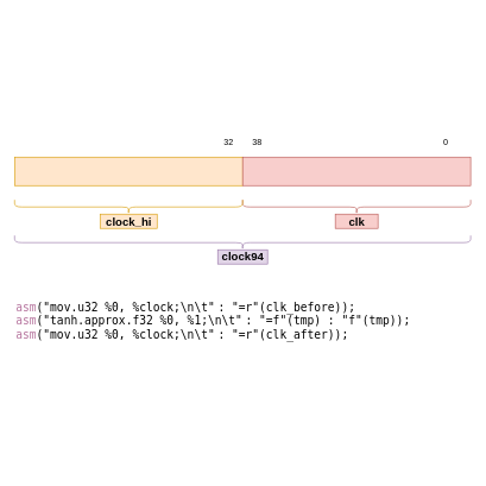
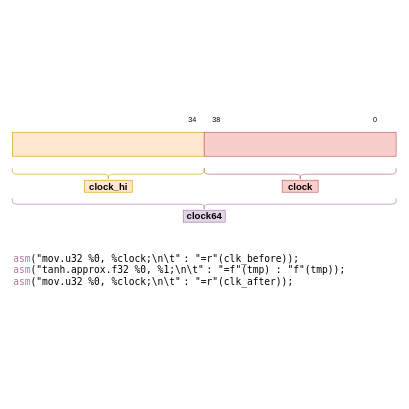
- <mxCell id="6" value="32" style="text;html=1;align=center;verticalAlign=middle;resizable=0;points=[];autosize=1;strokeColor=none;fillColor=none;" vertex="1" parent="1"><mxGeometry x="305" y="190" width="30" height="20" as="geometry" /></mxCell>
+ <mxCell id="6" value="34" style="text;html=1;align=center;verticalAlign=middle;resizable=0;points=[];autosize=1;strokeColor=none;fillColor=none;" vertex="1" parent="1"><mxGeometry x="305" y="190" width="30" height="20" as="geometry" /></mxCell>
- <mxCell id="8" value="&lt;font size=&quot;1&quot;&gt;&lt;b style=&quot;font-size: 16px&quot;&gt;clk&lt;/b&gt;&lt;/font&gt;" style="text;html=1;align=center;verticalAlign=middle;resizable=0;points=[];autosize=1;strokeColor=#b85450;fillColor=#f8cecc;" vertex="1" parent="1"><mxGeometry x="470" y="300" width="60" height="20" as="geometry" /></mxCell>
+ <mxCell id="8" value="&lt;font size=&quot;1&quot;&gt;&lt;b style=&quot;font-size: 16px&quot;&gt;clock&lt;/b&gt;&lt;/font&gt;" style="text;html=1;align=center;verticalAlign=middle;resizable=0;points=[];autosize=1;strokeColor=#b85450;fillColor=#f8cecc;" vertex="1" parent="1"><mxGeometry x="470" y="300" width="60" height="20" as="geometry" /></mxCell>
- <mxCell id="12" value="&lt;b&gt;&lt;font style=&quot;font-size: 16px&quot;&gt;clock94&lt;/font&gt;&lt;/b&gt;" style="text;html=1;align=center;verticalAlign=middle;resizable=0;points=[];autosize=1;strokeColor=#9673a6;fillColor=#e1d5e7;" vertex="1" parent="1"><mxGeometry x="305" y="350" width="70" height="20" as="geometry" /></mxCell>
+ <mxCell id="12" value="&lt;b&gt;&lt;font style=&quot;font-size: 16px&quot;&gt;clock64&lt;/font&gt;&lt;/b&gt;" style="text;html=1;align=center;verticalAlign=middle;resizable=0;points=[];autosize=1;strokeColor=#9673a6;fillColor=#e1d5e7;" vertex="1" parent="1"><mxGeometry x="305" y="350" width="70" height="20" as="geometry" /></mxCell>
